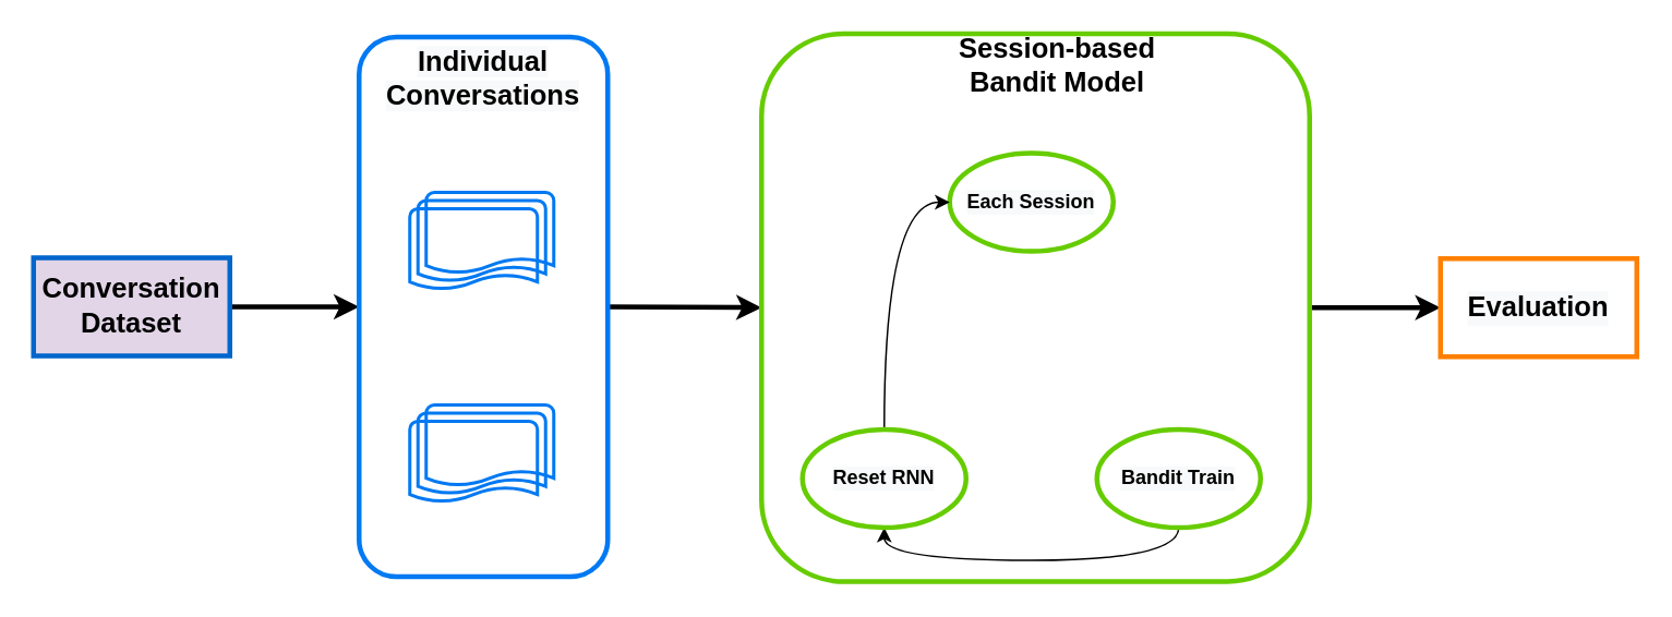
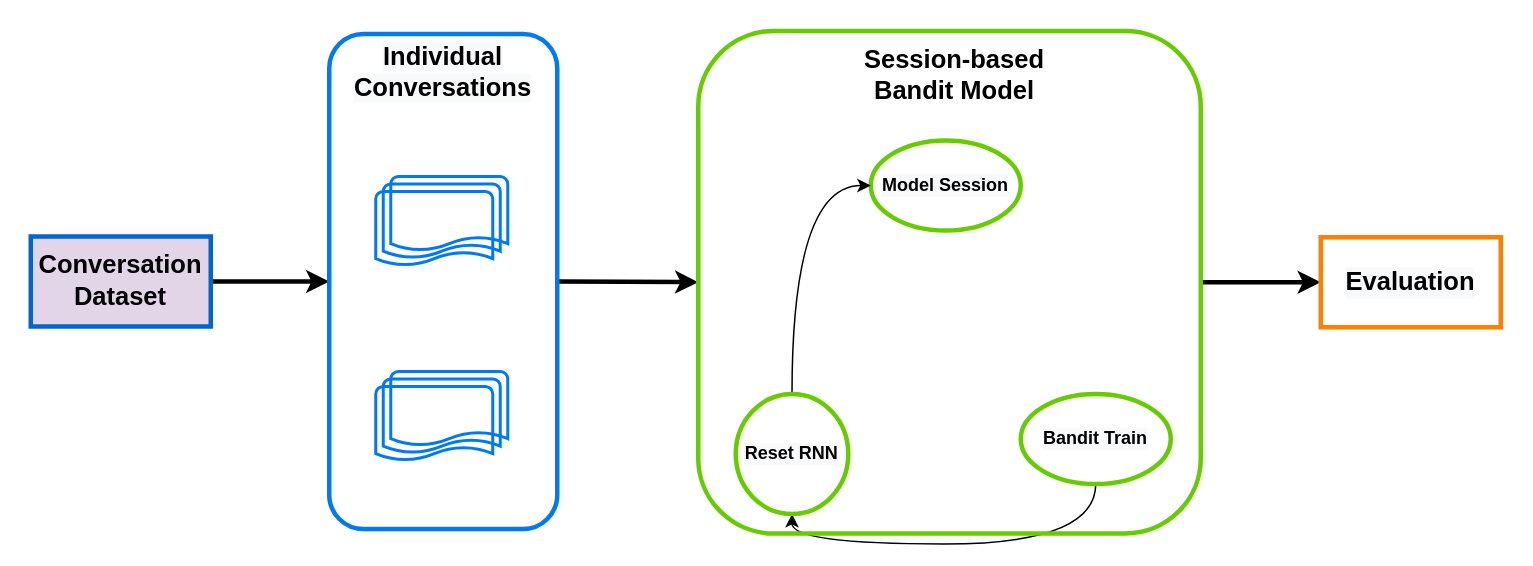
- <mxCell id="16" value="&lt;h3&gt;&lt;b&gt;&lt;font style=&quot;font-size: 17px;&quot;&gt;Session-based Bandit Model&lt;/font&gt;&lt;/b&gt;&lt;/h3&gt;" style="text;html=1;strokeColor=none;fillColor=#FFFFFF;align=center;verticalAlign=middle;whiteSpace=wrap;rounded=0;labelBackgroundColor=none;fontSize=12;dashed=1;dashPattern=1 2;glass=1;" parent="1" vertex="1"><mxGeometry x="576" y="25" width="140" height="30" as="geometry" /></mxCell>
+ <mxCell id="16" value="&lt;h3&gt;&lt;b&gt;&lt;font style=&quot;font-size: 17px;&quot;&gt;Session-based Bandit Model&lt;/font&gt;&lt;/b&gt;&lt;/h3&gt;" style="text;html=1;strokeColor=none;fillColor=#FFFFFF;align=center;verticalAlign=middle;whiteSpace=wrap;rounded=0;labelBackgroundColor=none;fontSize=12;dashed=1;dashPattern=1 2;glass=1;" parent="1" vertex="1"><mxGeometry x="566" y="35" width="140" height="30" as="geometry" /></mxCell>
- <mxCell id="9" value="&lt;b&gt;&lt;font style=&quot;font-size: 12px;&quot;&gt;Each Session&lt;/font&gt;&lt;/b&gt;" style="ellipse;whiteSpace=wrap;html=1;labelBackgroundColor=#F8F9FA;fontSize=11;strokeColor=#66CC00;strokeWidth=3;fillColor=none;" parent="1" vertex="1"><mxGeometry x="580" y="93" width="100" height="60" as="geometry" /></mxCell>
+ <mxCell id="9" value="&lt;b&gt;&lt;font style=&quot;font-size: 12px;&quot;&gt;Model Session&lt;/font&gt;&lt;/b&gt;" style="ellipse;whiteSpace=wrap;html=1;labelBackgroundColor=#F8F9FA;fontSize=11;strokeColor=#66CC00;strokeWidth=3;fillColor=none;" parent="1" vertex="1"><mxGeometry x="580" y="93" width="100" height="60" as="geometry" /></mxCell>
- <mxCell id="13" value="&lt;b&gt;&lt;font style=&quot;font-size: 12px;&quot;&gt;Reset RNN&lt;/font&gt;&lt;/b&gt;" style="ellipse;whiteSpace=wrap;html=1;labelBackgroundColor=#F8F9FA;fontSize=11;strokeColor=#66CC00;strokeWidth=3;fillColor=none;" parent="1" vertex="1"><mxGeometry x="490" y="262" width="100" height="60" as="geometry" /></mxCell>
+ <mxCell id="13" value="&lt;b&gt;&lt;font style=&quot;font-size: 12px;&quot;&gt;Reset RNN&lt;/font&gt;&lt;/b&gt;" style="ellipse;whiteSpace=wrap;html=1;labelBackgroundColor=#F8F9FA;fontSize=11;strokeColor=#66CC00;strokeWidth=3;fillColor=none;" parent="1" vertex="1"><mxGeometry x="490" y="262" width="75" height="80" as="geometry" /></mxCell>
- <mxCell id="11" value="&lt;b&gt;&lt;font style=&quot;font-size: 12px;&quot;&gt;Bandit Train&lt;/font&gt;&lt;/b&gt;" style="ellipse;whiteSpace=wrap;html=1;labelBackgroundColor=#F8F9FA;fontSize=11;strokeColor=#66CC00;strokeWidth=3;fillColor=none;" parent="1" vertex="1"><mxGeometry x="670" y="262" width="100" height="60" as="geometry" /></mxCell>
+ <mxCell id="11" value="&lt;b&gt;&lt;font style=&quot;font-size: 12px;&quot;&gt;Bandit Train&lt;/font&gt;&lt;/b&gt;" style="ellipse;whiteSpace=wrap;html=1;labelBackgroundColor=#F8F9FA;fontSize=11;strokeColor=#66CC00;strokeWidth=3;fillColor=none;" parent="1" vertex="1"><mxGeometry x="680" y="262" width="100" height="60" as="geometry" /></mxCell>
